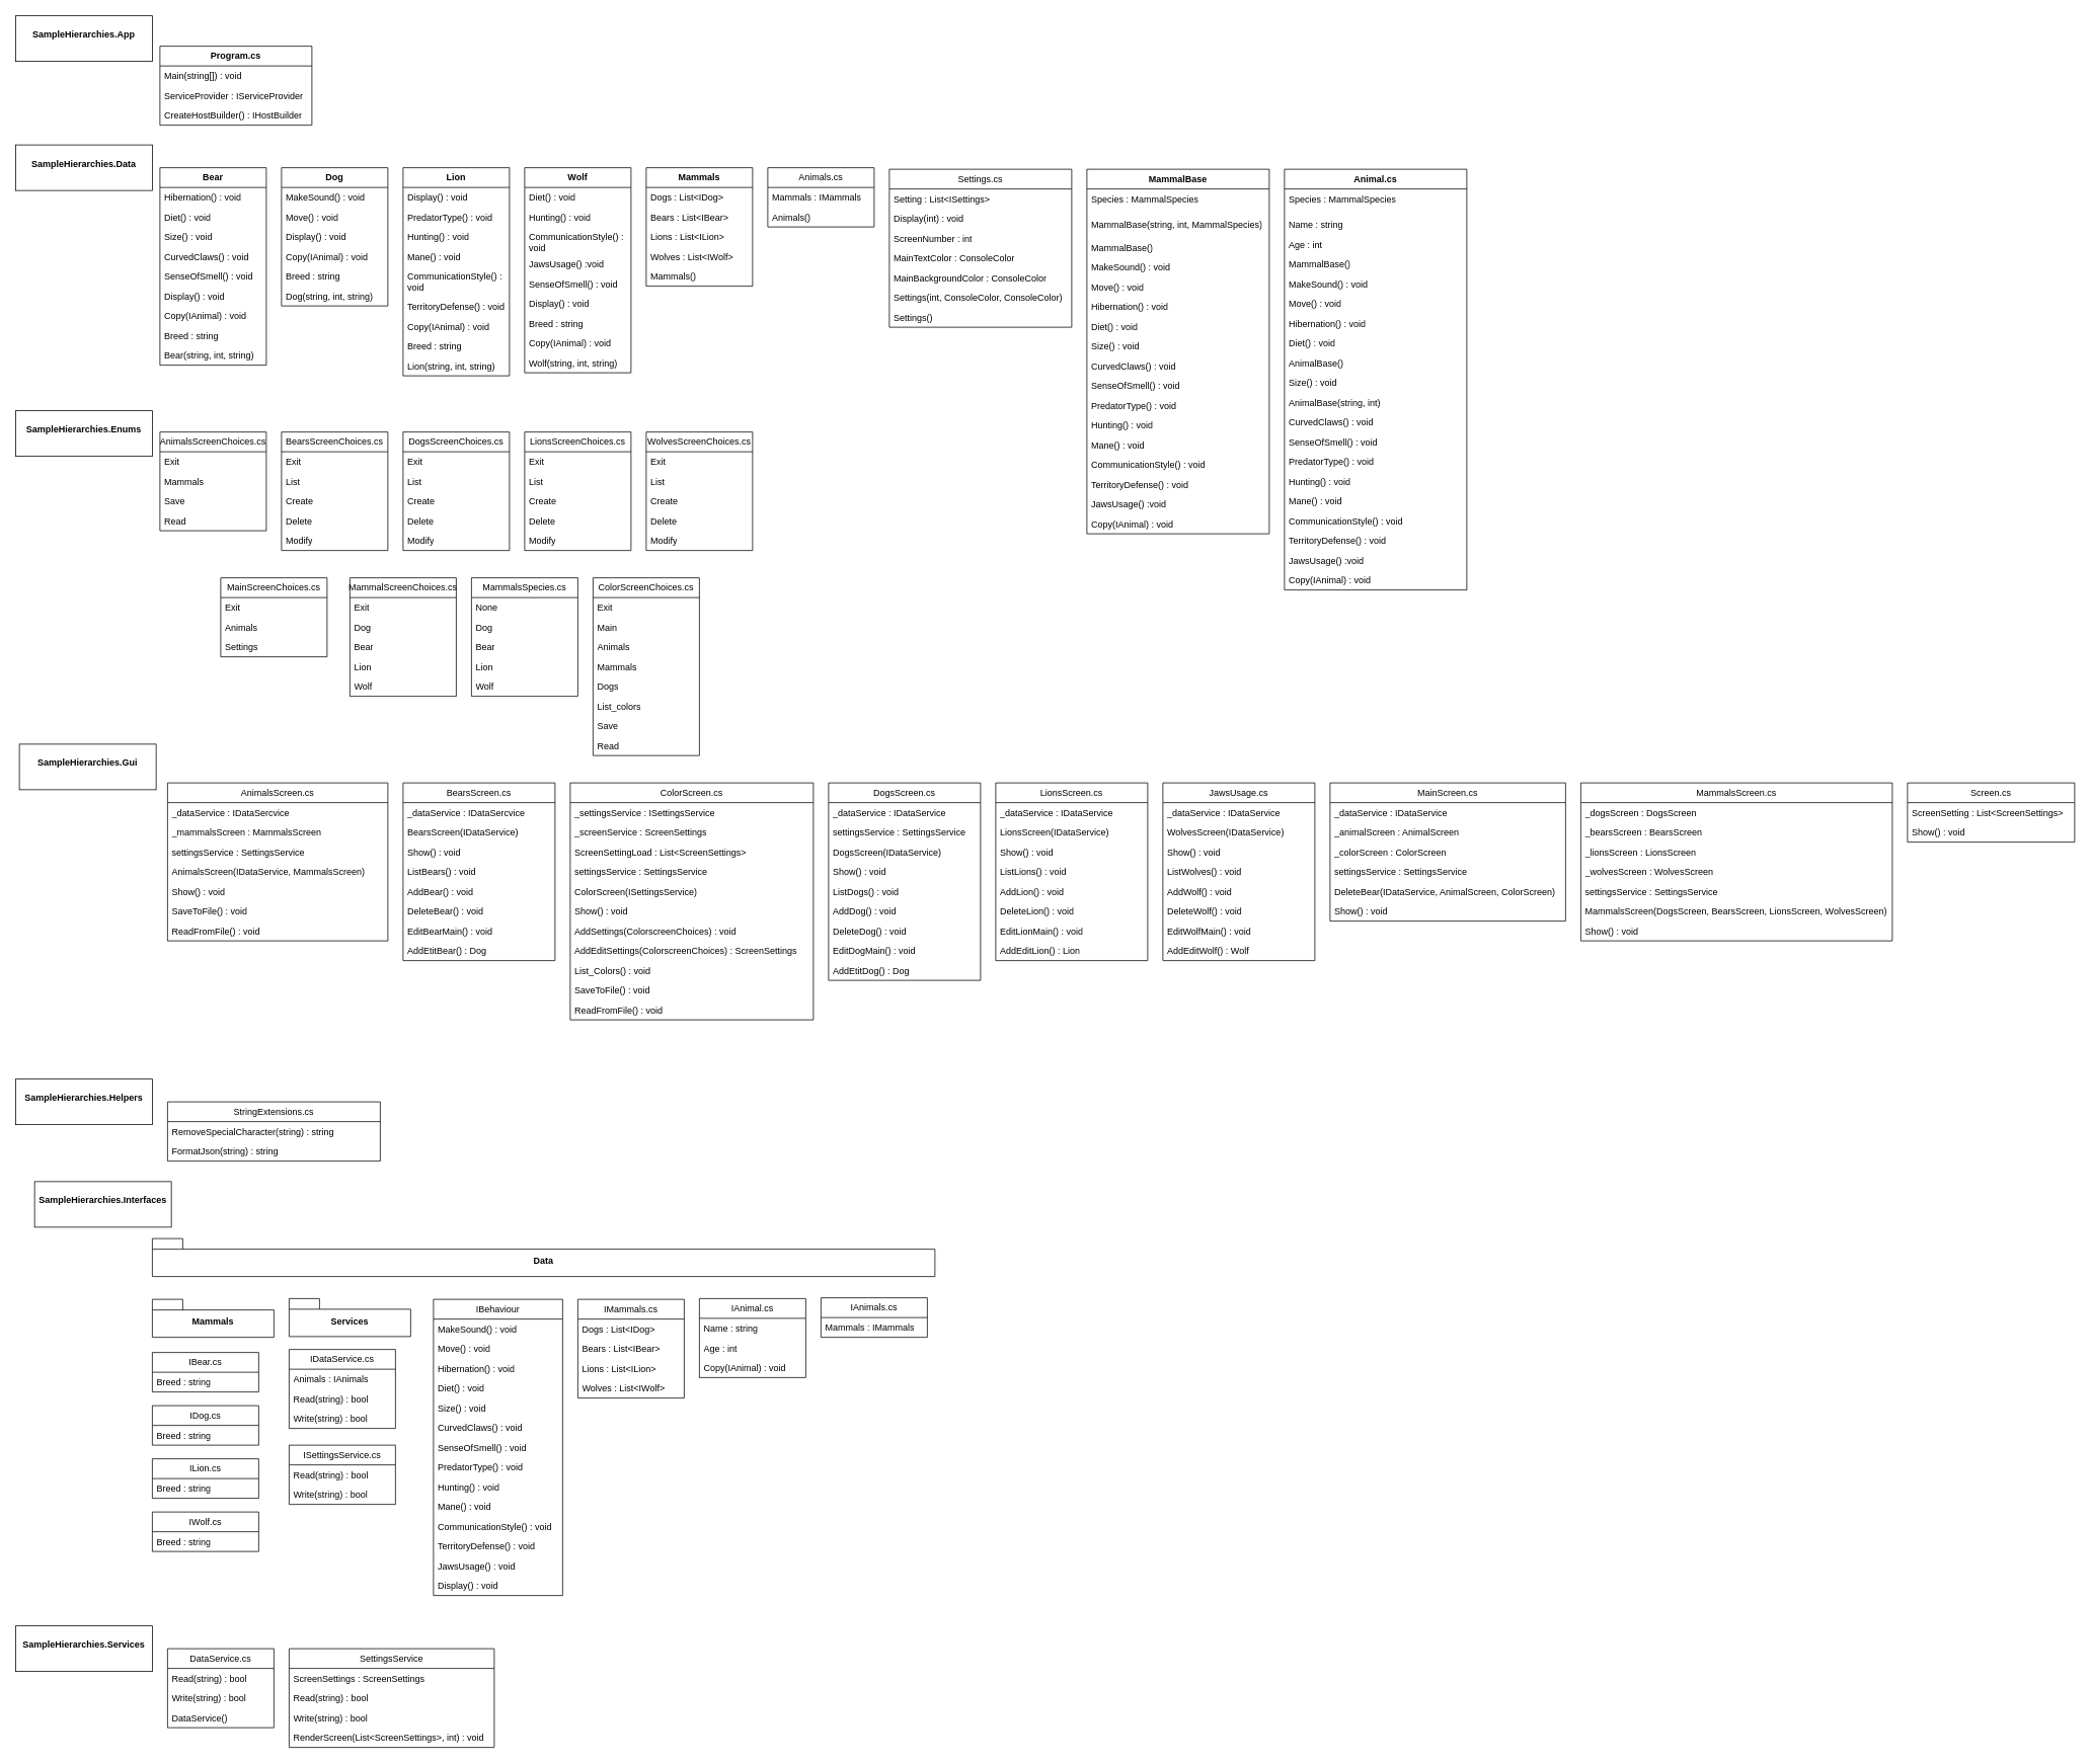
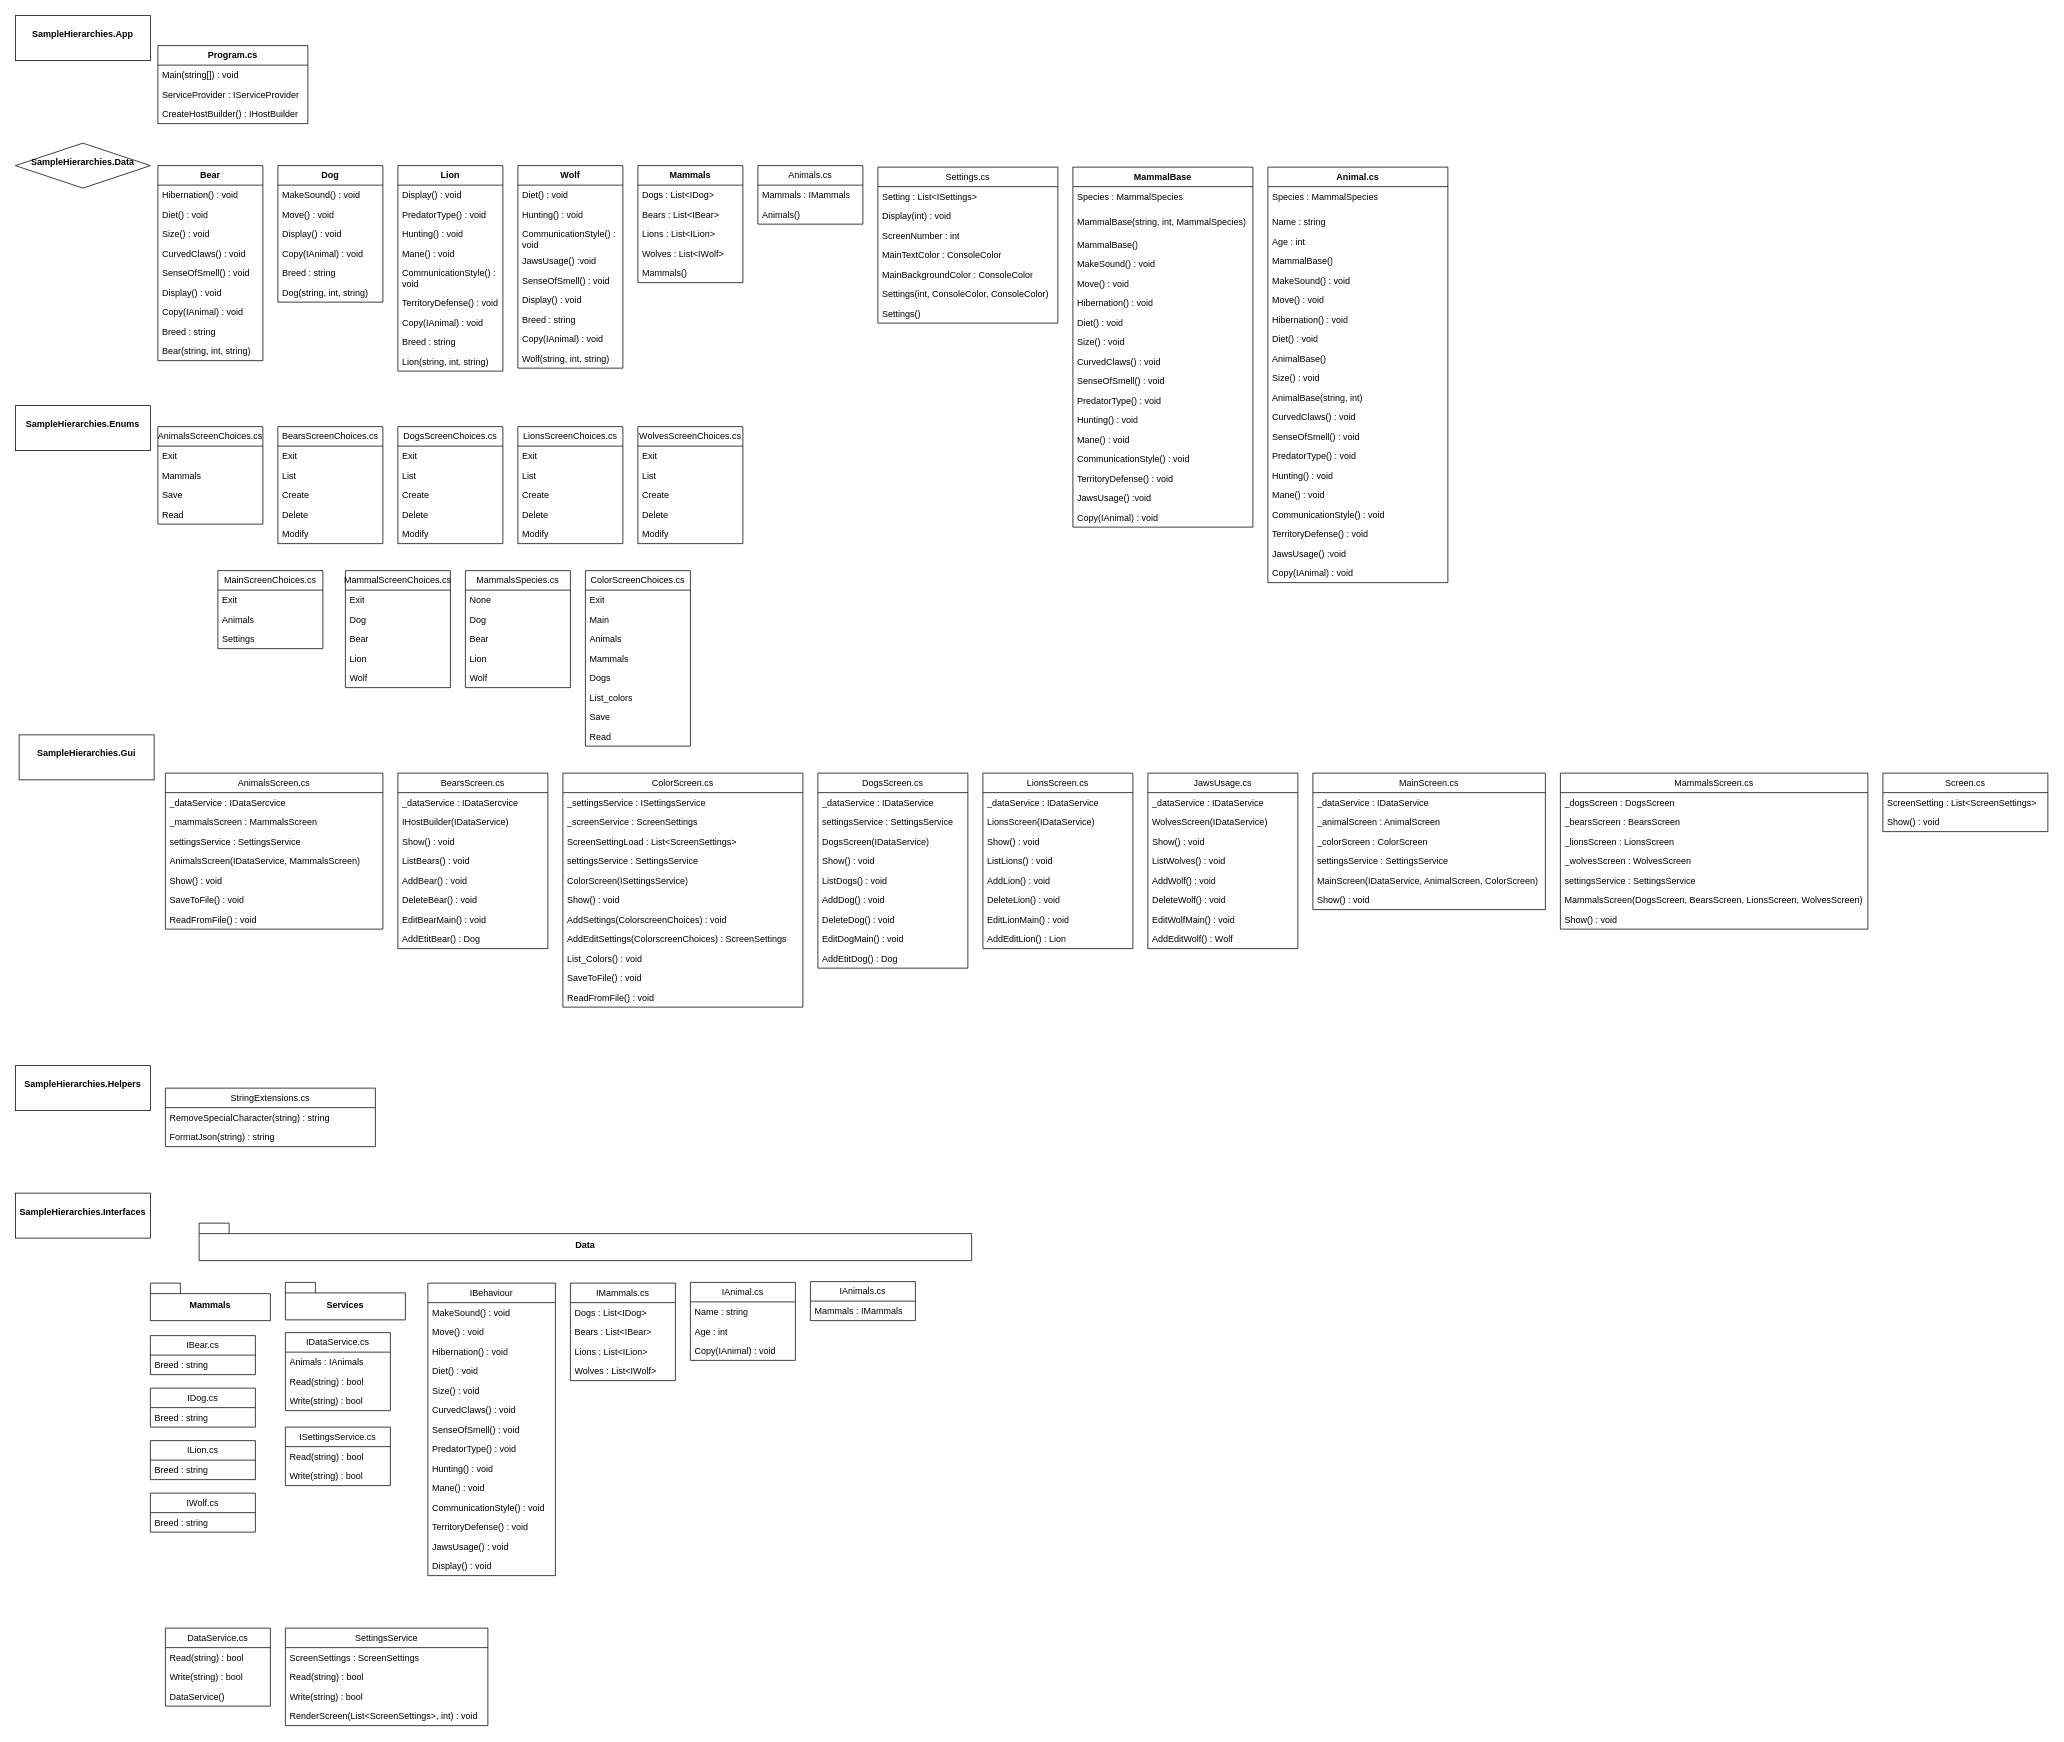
- <mxCell id="2" value="&lt;p style=&quot;margin:0px;margin-top:4px;text-align:center;&quot;&gt;&lt;br&gt;&lt;b&gt;SampleHierarchies.Data&lt;/b&gt;&lt;/p&gt;" style="verticalAlign=top;align=left;overflow=fill;fontSize=12;fontFamily=Helvetica;html=1;whiteSpace=wrap;" parent="1" vertex="1"><mxGeometry y="190" width="180" height="60" as="geometry" x="20" /></mxCell>
+ <mxCell id="2" value="&lt;p style=&quot;margin:0px;margin-top:4px;text-align:center;&quot;&gt;&lt;br&gt;&lt;b&gt;SampleHierarchies.Data&lt;/b&gt;&lt;/p&gt;" style="rhombus;verticalAlign=top;align=left;overflow=fill;fontSize=12;fontFamily=Helvetica;html=1;whiteSpace=wrap;" parent="1" vertex="1"><mxGeometry y="190" width="180" height="60" as="geometry" x="20" /></mxCell>
- <mxCell id="182" value="BearsScreen(IDataService)" style="text;strokeColor=none;fillColor=none;align=left;verticalAlign=top;spacingLeft=4;spacingRight=4;overflow=hidden;rotatable=0;points=[[0,0.5],[1,0.5]];portConstraint=eastwest;whiteSpace=wrap;html=1;" parent="180" vertex="1"><mxGeometry y="52" width="200" height="26" as="geometry" /></mxCell>
+ <mxCell id="182" value="IHostBuilder(IDataService)" style="text;strokeColor=none;fillColor=none;align=left;verticalAlign=top;spacingLeft=4;spacingRight=4;overflow=hidden;rotatable=0;points=[[0,0.5],[1,0.5]];portConstraint=eastwest;whiteSpace=wrap;html=1;" parent="180" vertex="1"><mxGeometry y="52" width="200" height="26" as="geometry" /></mxCell>
- <mxCell id="213" value="DeleteBear(IDataService, AnimalScreen, ColorScreen)" style="text;strokeColor=none;fillColor=none;align=left;verticalAlign=top;spacingLeft=4;spacingRight=4;overflow=hidden;rotatable=0;points=[[0,0.5],[1,0.5]];portConstraint=eastwest;whiteSpace=wrap;html=1;" vertex="1" parent="208"><mxGeometry y="130" width="310" height="26" as="geometry" /></mxCell>
+ <mxCell id="213" value="MainScreen(IDataService, AnimalScreen, ColorScreen)" style="text;strokeColor=none;fillColor=none;align=left;verticalAlign=top;spacingLeft=4;spacingRight=4;overflow=hidden;rotatable=0;points=[[0,0.5],[1,0.5]];portConstraint=eastwest;whiteSpace=wrap;html=1;" vertex="1" parent="208"><mxGeometry y="130" width="310" height="26" as="geometry" /></mxCell>
- <mxCell id="8" value="&lt;p style=&quot;margin:0px;margin-top:4px;text-align:center;&quot;&gt;&lt;br&gt;&lt;b&gt;SampleHierarchies.Interfaces&lt;/b&gt;&lt;/p&gt;" style="verticalAlign=top;align=left;overflow=fill;fontSize=12;fontFamily=Helvetica;html=1;whiteSpace=wrap;" parent="1" vertex="1"><mxGeometry x="45" y="1555" width="180" height="60" as="geometry" /></mxCell>
+ <mxCell id="8" value="&lt;p style=&quot;margin:0px;margin-top:4px;text-align:center;&quot;&gt;&lt;br&gt;&lt;b&gt;SampleHierarchies.Interfaces&lt;/b&gt;&lt;/p&gt;" style="verticalAlign=top;align=left;overflow=fill;fontSize=12;fontFamily=Helvetica;html=1;whiteSpace=wrap;" parent="1" vertex="1"><mxGeometry y="1590" width="180" height="60" as="geometry" x="20" /></mxCell>
- <mxCell id="239" value="Data" style="shape=folder;fontStyle=1;spacingTop=10;tabWidth=40;tabHeight=14;tabPosition=left;html=1;whiteSpace=wrap;" vertex="1" parent="1"><mxGeometry x="200" y="1630" width="1030" height="50" as="geometry" /></mxCell>
+ <mxCell id="239" value="Data" style="shape=folder;fontStyle=1;spacingTop=10;tabWidth=40;tabHeight=14;tabPosition=left;html=1;whiteSpace=wrap;" vertex="1" parent="1"><mxGeometry x="265" y="1630" width="1030" height="50" as="geometry" /></mxCell>
- <mxCell id="7" value="&lt;p style=&quot;margin:0px;margin-top:4px;text-align:center;&quot;&gt;&lt;br&gt;&lt;b&gt;SampleHierarchies.Services&lt;/b&gt;&lt;/p&gt;" style="verticalAlign=top;align=left;overflow=fill;fontSize=12;fontFamily=Helvetica;html=1;whiteSpace=wrap;" parent="1" vertex="1"><mxGeometry y="2140" width="180" height="60" as="geometry" x="20" /></mxCell>
